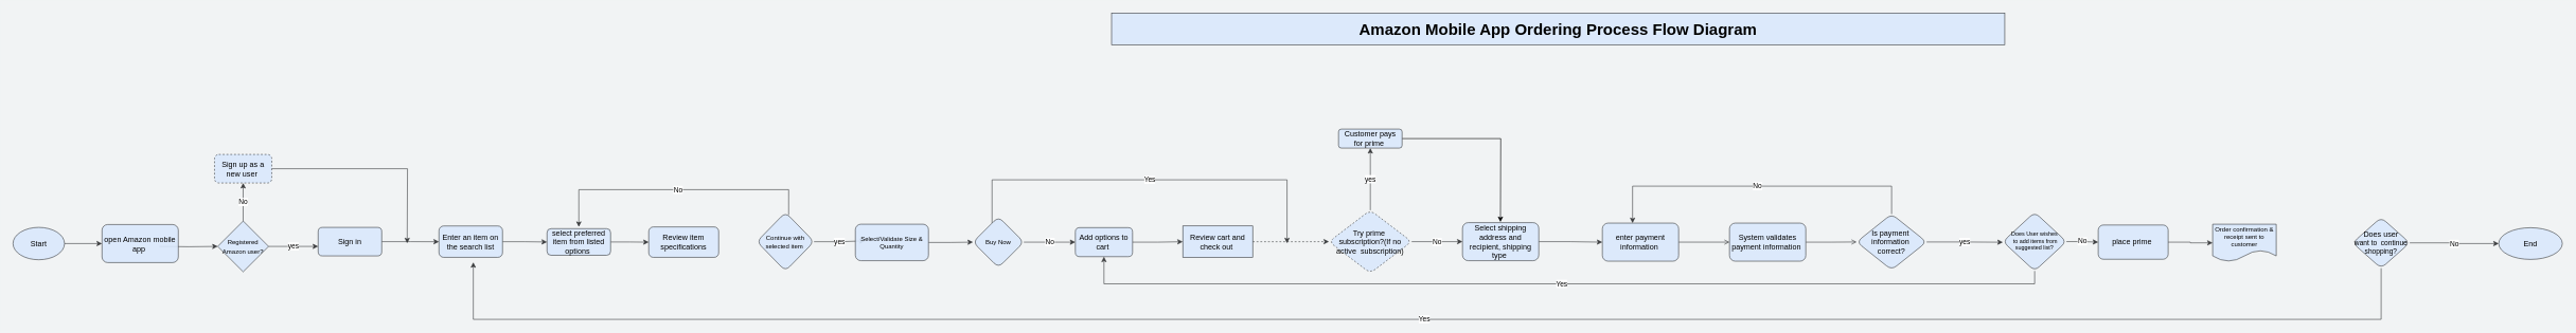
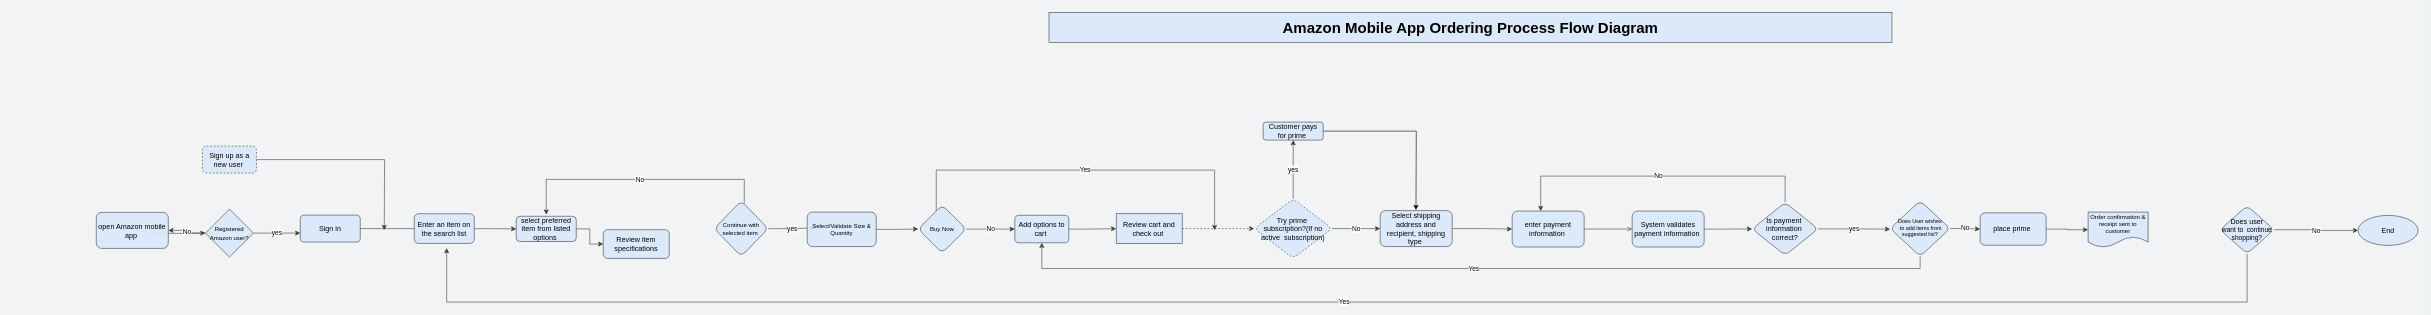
- <mxCell id="3" value="No" style="edgeStyle=orthogonalEdgeStyle;rounded=0;orthogonalLoop=1;jettySize=auto;html=1;fillColor=#dae8fc;strokeColor=#2c2e30;opacity=90;strokeWidth=1;" edge="1" parent="1" source="5" target="7"><mxGeometry relative="1" as="geometry" /></mxCell>
+ <mxCell id="3" value="No" style="edgeStyle=orthogonalEdgeStyle;rounded=0;orthogonalLoop=1;jettySize=auto;html=1;fillColor=#dae8fc;strokeColor=#2c2e30;opacity=90;strokeWidth=1;" edge="1" parent="1" source="5" target="38"><mxGeometry relative="1" as="geometry" /></mxCell>
- <mxCell id="39" value="" style="edgeStyle=orthogonalEdgeStyle;rounded=0;orthogonalLoop=1;jettySize=auto;html=1;fillColor=#dae8fc;strokeColor=#2c2e30;opacity=90;strokeWidth=1;" edge="1" parent="1" source="40" target="9"><mxGeometry relative="1" as="geometry" /></mxCell>
+ <mxCell id="39" value="" style="edgeStyle=orthogonalEdgeStyle;rounded=0;orthogonalLoop=1;jettySize=auto;html=1;fillColor=#dae8fc;strokeColor=#2c2e30;opacity=90;strokeWidth=1;endArrow=none;" edge="1" parent="1" source="40" target="9"><mxGeometry relative="1" as="geometry" /></mxCell>
- <mxCell id="12" value="Review item specifications" style="whiteSpace=wrap;html=1;rounded=1;fillColor=#dae8fc;strokeColor=#2c2e30;opacity=90;strokeWidth=1;" vertex="1" parent="1"><mxGeometry x="1020" y="357.25" width="110" height="48" as="geometry" /></mxCell>
+ <mxCell id="12" value="Review item specifications" style="whiteSpace=wrap;html=1;rounded=1;fillColor=#dae8fc;strokeColor=#2c2e30;opacity=90;strokeWidth=1;" vertex="1" parent="1"><mxGeometry x="1005" y="382.25" width="110" height="48" as="geometry" /></mxCell>
- <mxCell id="46" value="" style="edgeStyle=orthogonalEdgeStyle;rounded=0;orthogonalLoop=1;jettySize=auto;html=1;fillColor=#dae8fc;strokeColor=#2c2e30;opacity=90;strokeWidth=1;endArrow=open;" edge="1" parent="1" source="47" target="34"><mxGeometry relative="1" as="geometry" /></mxCell>
+ <mxCell id="46" value="" style="edgeStyle=orthogonalEdgeStyle;rounded=0;orthogonalLoop=1;jettySize=auto;html=1;fillColor=#dae8fc;strokeColor=#2c2e30;opacity=90;strokeWidth=1;" edge="1" parent="1" source="47" target="34"><mxGeometry relative="1" as="geometry" /></mxCell>
- <mxCell id="32" value="Start" style="shape=ellipse;html=1;whiteSpace=wrap;perimeter=ellipsePerimeter;fillColor=#dae8fc;strokeColor=#2c2e30;opacity=90;strokeWidth=1;" vertex="1" parent="1"><mxGeometry x="20" y="358" width="81" height="51" as="geometry" /></mxCell>
- <mxCell id="31" value="" style="edgeStyle=orthogonalEdgeStyle;rounded=0;orthogonalLoop=1;jettySize=auto;html=1;fillColor=#dae8fc;strokeColor=#2c2e30;opacity=90;strokeWidth=1;" edge="1" parent="1" source="32" target="38"><mxGeometry relative="1" as="geometry" /></mxCell>
